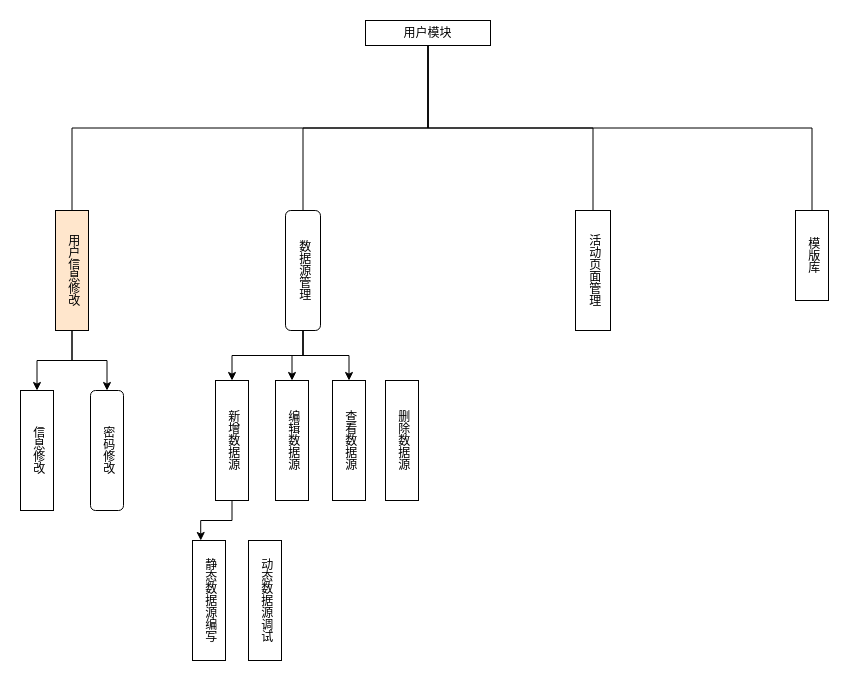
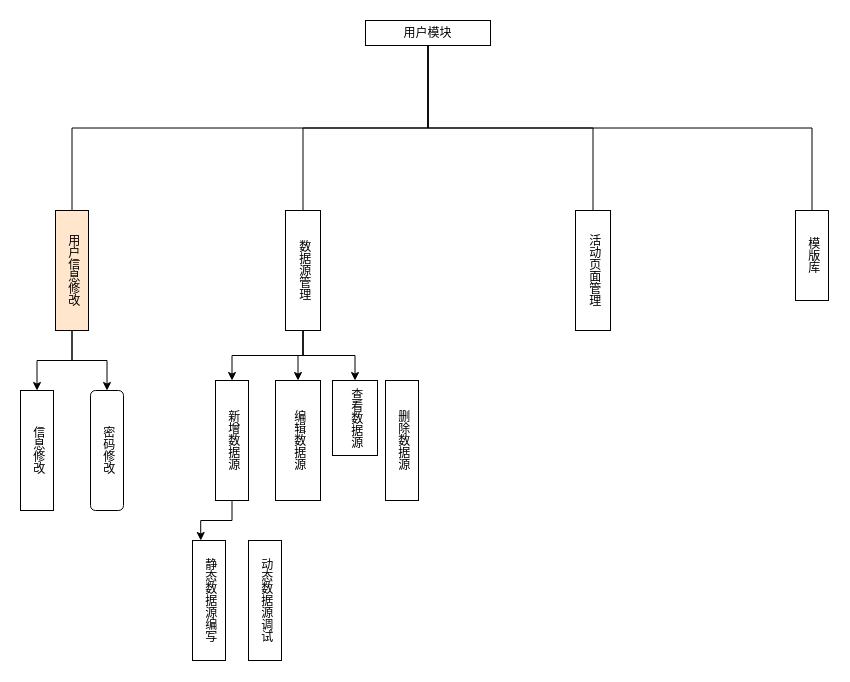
- <mxCell id="10" value="数据源管理" style="whiteSpace=wrap;html=1;verticalAlign=middle;align=center;labelPosition=center;verticalLabelPosition=middle;textDirection=vertical-rl;rounded=1;" vertex="1" parent="1"><mxGeometry x="285" y="210" width="35" height="120" as="geometry" /></mxCell>
+ <mxCell id="10" value="数据源管理" style="rounded=0;whiteSpace=wrap;html=1;verticalAlign=middle;align=center;labelPosition=center;verticalLabelPosition=middle;textDirection=vertical-rl;" vertex="1" parent="1"><mxGeometry x="285" y="210" width="35" height="120" as="geometry" /></mxCell>
- <mxCell id="20" value="编辑数据源" style="rounded=0;whiteSpace=wrap;html=1;verticalAlign=middle;align=center;labelPosition=center;verticalLabelPosition=middle;textDirection=vertical-rl;spacing=0;" vertex="1" parent="1"><mxGeometry x="275" y="380" width="33" height="120" as="geometry" /></mxCell>
+ <mxCell id="20" value="编辑数据源" style="rounded=0;whiteSpace=wrap;html=1;verticalAlign=middle;align=center;labelPosition=center;verticalLabelPosition=middle;textDirection=vertical-rl;spacing=0;" vertex="1" parent="1"><mxGeometry x="275" y="380" width="45" height="120" as="geometry" /></mxCell>
- <mxCell id="21" value="查看数据源" style="rounded=0;whiteSpace=wrap;html=1;verticalAlign=middle;align=center;labelPosition=center;verticalLabelPosition=middle;textDirection=vertical-rl;spacing=0;" vertex="1" parent="1"><mxGeometry x="332" y="380" width="33" height="120" as="geometry" /></mxCell>
+ <mxCell id="21" value="查看数据源" style="rounded=0;whiteSpace=wrap;html=1;verticalAlign=middle;align=center;labelPosition=center;verticalLabelPosition=middle;textDirection=vertical-rl;spacing=0;" vertex="1" parent="1"><mxGeometry x="332" y="380" width="45" height="75" as="geometry" /></mxCell>
